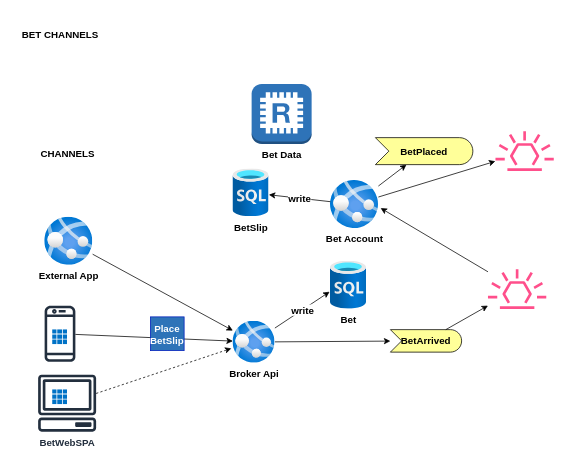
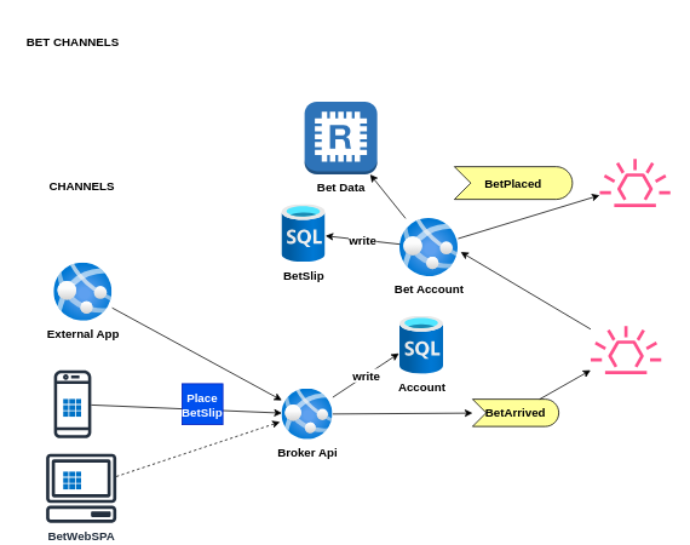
- <mxCell id="18" value="" style="endArrow=classic;html=1;fontStyle=1;fontSize=13;" edge="1" parent="1" source="17" target="23"><mxGeometry width="50" height="50" relative="1" as="geometry"><mxPoint x="415.123" y="380.156" as="sourcePoint" /><mxPoint x="320" y="338.5" as="targetPoint" /></mxGeometry></mxCell>
+ <mxCell id="18" value="" style="endArrow=classic;html=1;fontStyle=1;fontSize=13;" edge="1" parent="1" source="17" target="16"><mxGeometry width="50" height="50" relative="1" as="geometry"><mxPoint x="415.123" y="380.156" as="sourcePoint" /><mxPoint x="320" y="338.5" as="targetPoint" /></mxGeometry></mxCell>
- <mxCell id="11" value="Bet" style="aspect=fixed;html=1;points=[];align=center;image;fontSize=13;image=img/lib/azure2/databases/SQL_Database.svg;fontStyle=1" vertex="1" parent="1"><mxGeometry x="440" y="347.5" width="48" height="64" as="geometry" /></mxCell>
+ <mxCell id="11" value="Account" style="aspect=fixed;html=1;points=[];align=center;image;fontSize=13;image=img/lib/azure2/databases/SQL_Database.svg;fontStyle=1" vertex="1" parent="1"><mxGeometry x="440" y="347.5" width="48" height="64" as="geometry" /></mxCell>
- <mxCell id="25" value="Place BetSlip" style="whiteSpace=wrap;html=1;aspect=fixed;fillColor=#2e73b8;strokeColor=#001DBC;fontColor=#ffffff;fontStyle=1;fontSize=13;" vertex="1" parent="1"><mxGeometry x="200" y="422" width="45" height="45" as="geometry" /></mxCell>
+ <mxCell id="25" value="Place BetSlip" style="whiteSpace=wrap;html=1;aspect=fixed;fillColor=#0050ef;strokeColor=#001DBC;fontColor=#ffffff;fontStyle=1;fontSize=13;" vertex="1" parent="1"><mxGeometry x="200" y="422" width="45" height="45" as="geometry" /></mxCell>
